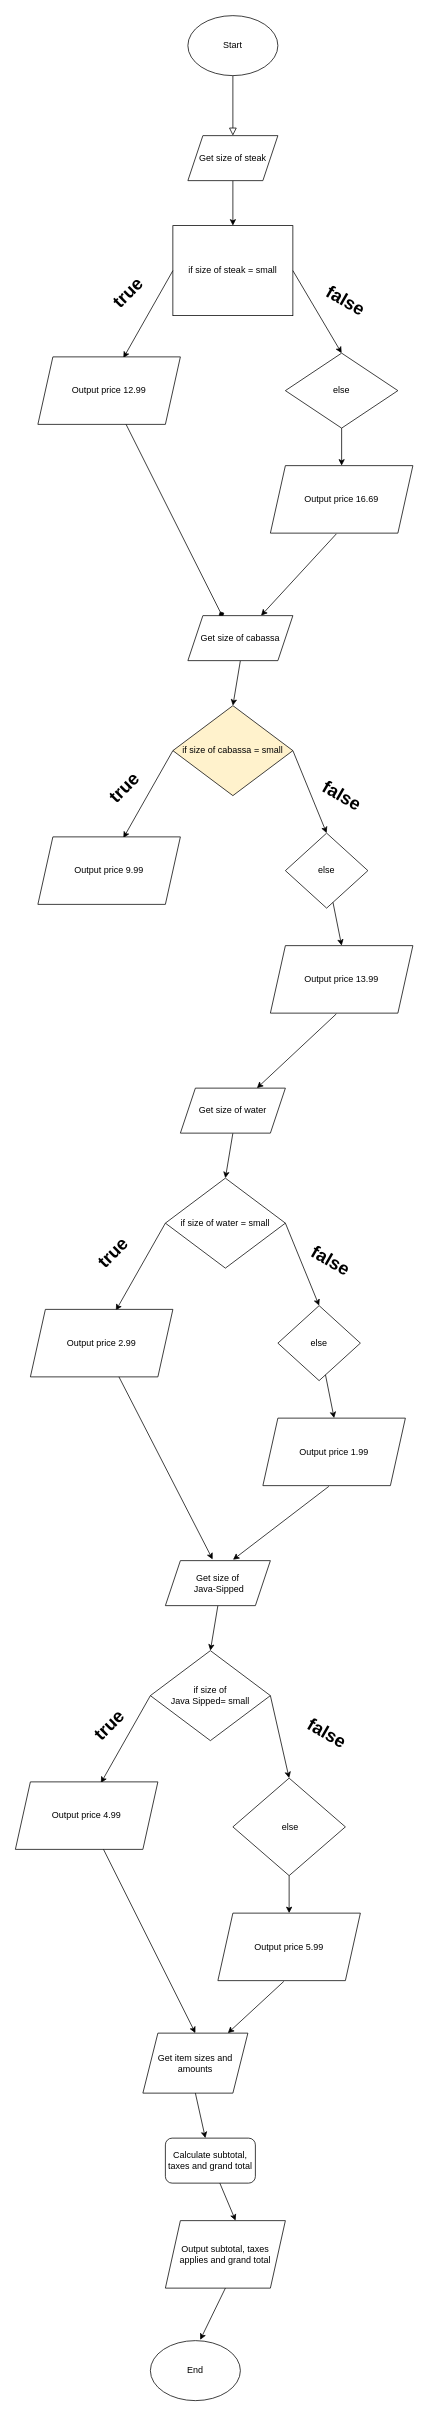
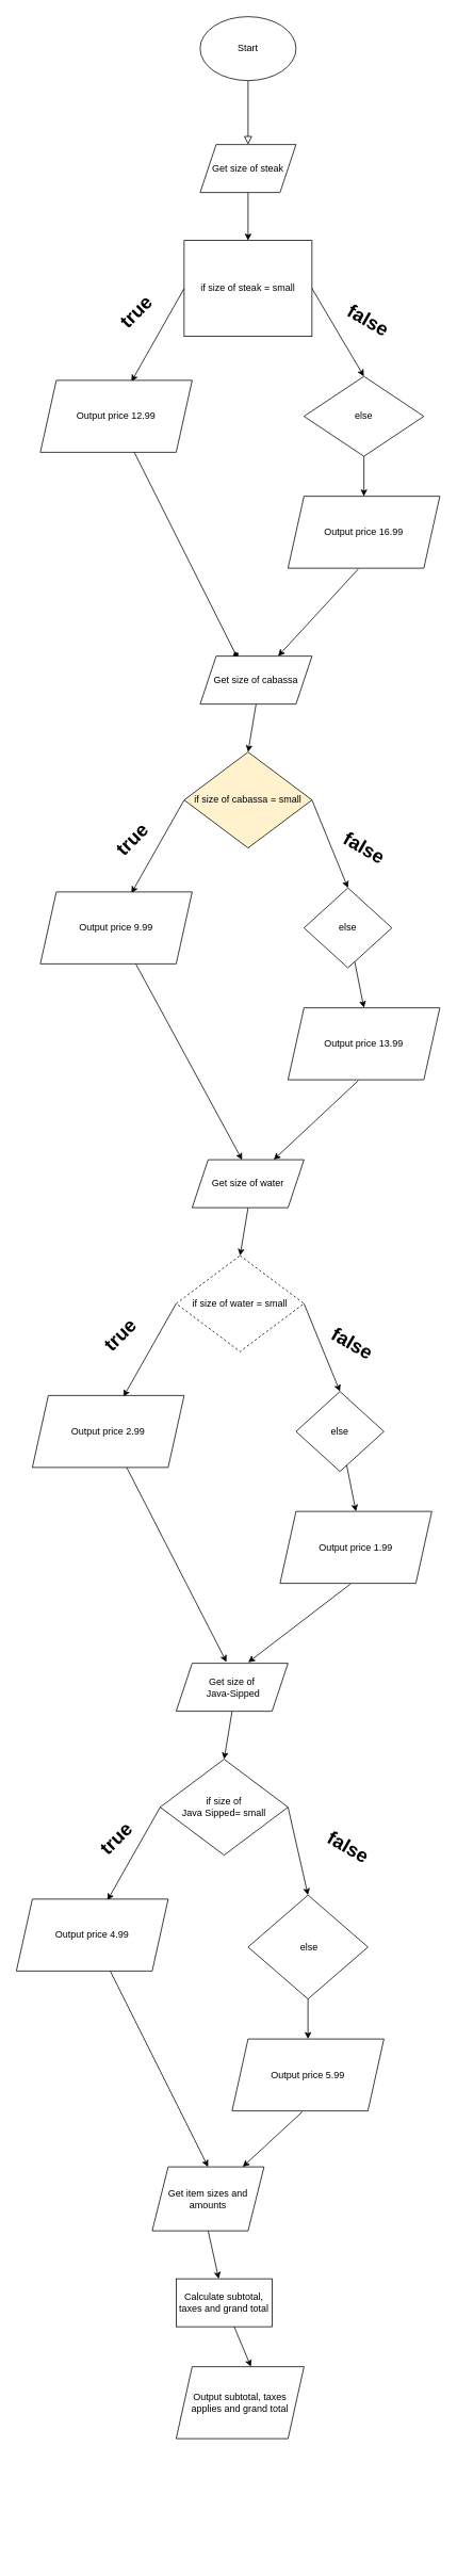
- <mxCell id="12" value="Output price 16.69" style="shape=parallelogram;perimeter=parallelogramPerimeter;whiteSpace=wrap;html=1;fixedSize=1;" vertex="1" parent="1"><mxGeometry x="360" y="620" width="190" height="90" as="geometry" /></mxCell>
+ <mxCell id="12" value="Output price 16.99" style="shape=parallelogram;perimeter=parallelogramPerimeter;whiteSpace=wrap;html=1;fixedSize=1;" vertex="1" parent="1"><mxGeometry x="360" y="620" width="190" height="90" as="geometry" /></mxCell>
+ <mxCell id="24" value="" style="endArrow=classic;html=1;rounded=0;entryX=0.447;entryY=0.004;entryDx=0;entryDy=0;entryPerimeter=0;" edge="1" parent="1" source="21" target="27"><mxGeometry width="50" height="50" relative="1" as="geometry"><mxPoint x="250" y="1320" as="sourcePoint" /><mxPoint x="300" y="1460" as="targetPoint" /></mxGeometry></mxCell>
- <mxCell id="28" value="if size of water = small" style="rhombus;whiteSpace=wrap;html=1;" vertex="1" parent="1"><mxGeometry x="220" y="1570" width="160" height="120" as="geometry" /></mxCell>
+ <mxCell id="28" value="if size of water = small" style="rhombus;whiteSpace=wrap;html=1;dashed=1;" vertex="1" parent="1"><mxGeometry x="220" y="1570" width="160" height="120" as="geometry" /></mxCell>
- <mxCell id="49" value="Calculate subtotal, taxes and grand total" style="rounded=1;whiteSpace=wrap;html=1;labelBackgroundColor=none;" vertex="1" parent="1"><mxGeometry x="220" y="2850" width="120" height="60" as="geometry" /></mxCell>
+ <mxCell id="49" value="Calculate subtotal, taxes and grand total" style="whiteSpace=wrap;html=1;labelBackgroundColor=none;rounded=0;" vertex="1" parent="1"><mxGeometry x="220" y="2850" width="120" height="60" as="geometry" /></mxCell>
- <mxCell id="54" value="" style="endArrow=classic;html=1;rounded=0;entryX=0.554;entryY=-0.013;entryDx=0;entryDy=0;entryPerimeter=0;exitX=0.5;exitY=1;exitDx=0;exitDy=0;" edge="1" parent="1" source="51" target="53"><mxGeometry width="50" height="50" relative="1" as="geometry"><mxPoint x="210" y="3020" as="sourcePoint" /><mxPoint x="260" y="2970" as="targetPoint" /></mxGeometry></mxCell>
- <mxCell id="53" value="End" style="ellipse;whiteSpace=wrap;html=1;labelBackgroundColor=none;" vertex="1" parent="1"><mxGeometry x="200" y="3120" width="120" height="80" as="geometry" /></mxCell>
